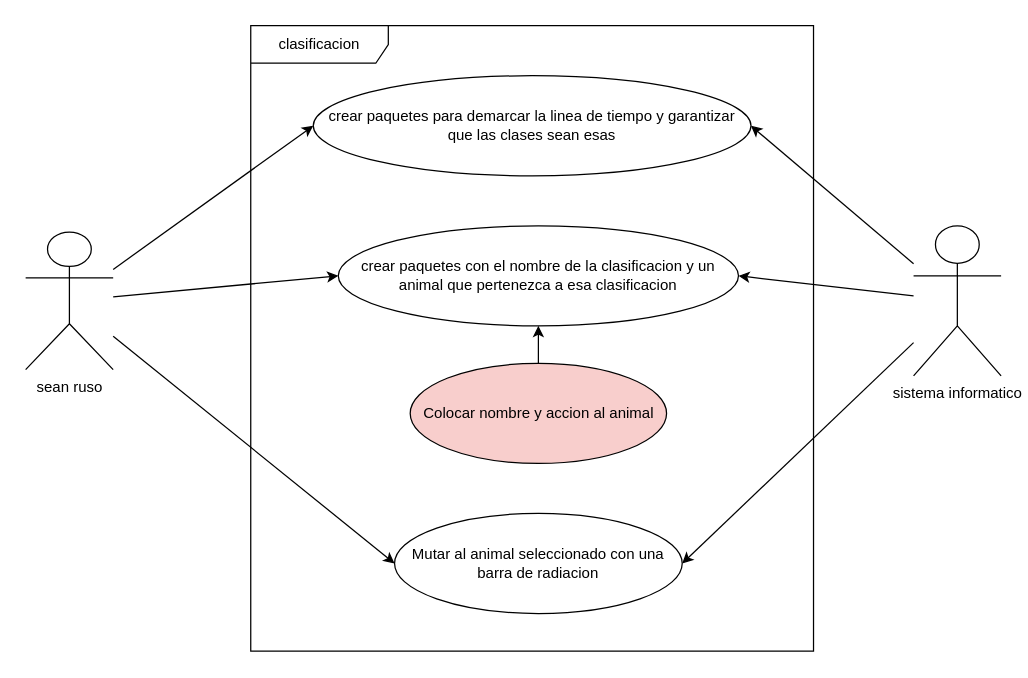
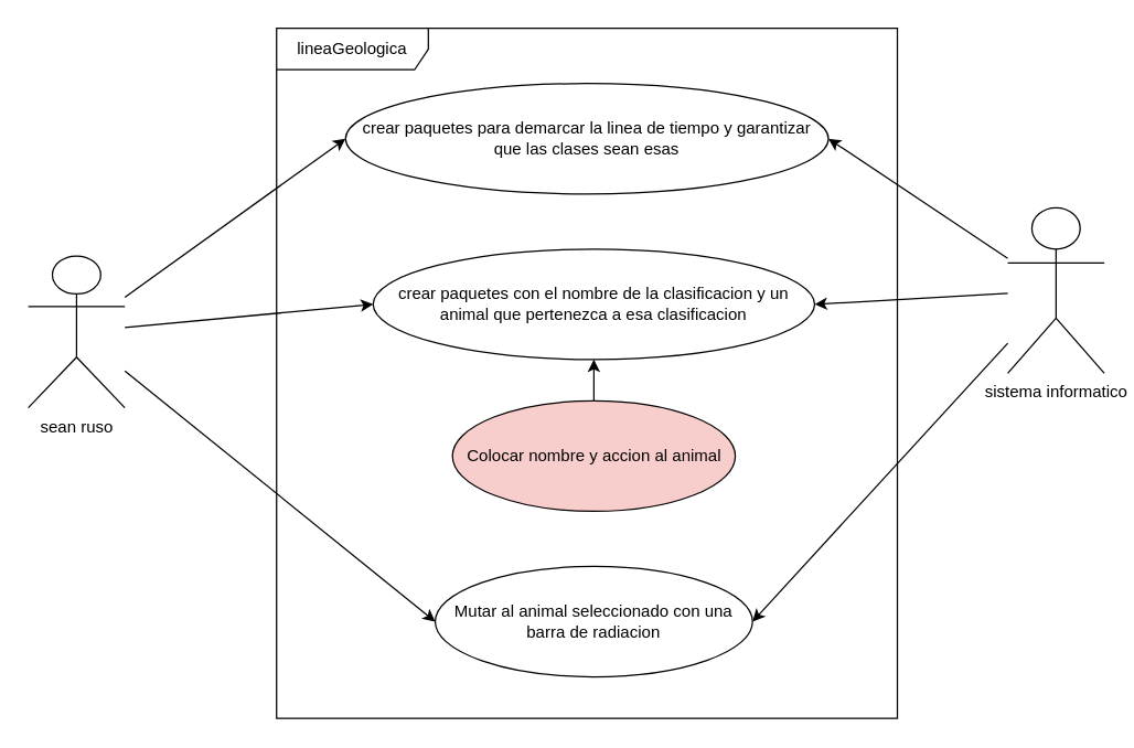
- <mxCell id="13" value="clasificacion" style="shape=umlFrame;whiteSpace=wrap;html=1;width=110;height=30;" vertex="1" parent="1"><mxGeometry x="200" y="20" width="450" height="500" as="geometry" /></mxCell>
+ <mxCell id="13" value="lineaGeologica" style="shape=umlFrame;whiteSpace=wrap;html=1;width=110;height=30;" vertex="1" parent="1"><mxGeometry x="200" y="20" width="450" height="500" as="geometry" /></mxCell>
- <mxCell id="9" value="sistema informatico" style="shape=umlActor;verticalLabelPosition=bottom;verticalAlign=top;html=1;" vertex="1" parent="1"><mxGeometry x="730" y="180" width="70" height="120" as="geometry" /></mxCell>
+ <mxCell id="9" value="sistema informatico" style="shape=umlActor;verticalLabelPosition=bottom;verticalAlign=top;html=1;" vertex="1" parent="1"><mxGeometry x="730" y="150" width="70" height="120" as="geometry" /></mxCell>
